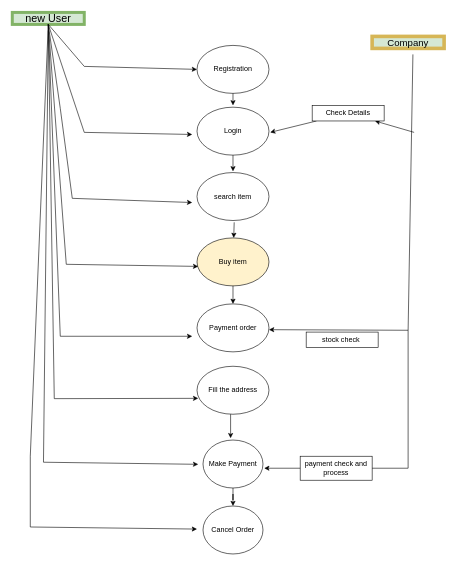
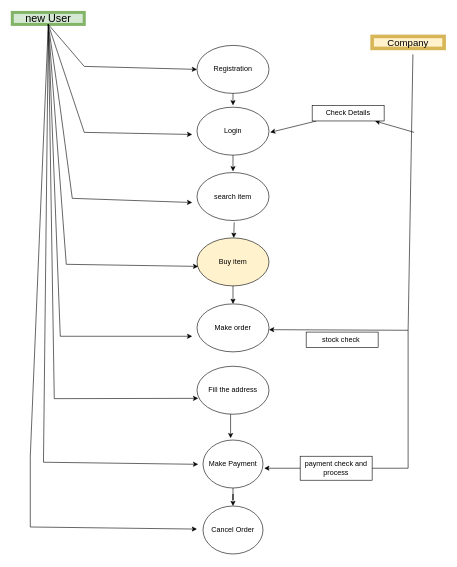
- <mxCell id="21" value="&lt;font style=&quot;font-size: 16px;&quot;&gt;Company&lt;/font&gt;" style="rounded=0;whiteSpace=wrap;html=1;fillColor=#d5e8d4;strokeColor=#d6b656;strokeWidth=6;perimeterSpacing=4;" parent="1" vertex="1"><mxGeometry x="620" y="60" width="120" height="20" as="geometry" /></mxCell>
+ <mxCell id="21" value="&lt;font style=&quot;font-size: 16px;&quot;&gt;Company&lt;/font&gt;" style="rounded=0;whiteSpace=wrap;html=1;fillColor=#fff2cc;strokeColor=#d6b656;strokeWidth=6;perimeterSpacing=4;" parent="1" vertex="1"><mxGeometry x="620" y="60" width="120" height="20" as="geometry" /></mxCell>
- <mxCell id="9" value="Payment order" style="ellipse;whiteSpace=wrap;html=1;" parent="1" vertex="1"><mxGeometry x="328" y="506" width="120" height="80" as="geometry" /></mxCell>
+ <mxCell id="9" value="Make order" style="ellipse;whiteSpace=wrap;html=1;" parent="1" vertex="1"><mxGeometry x="328" y="506" width="120" height="80" as="geometry" /></mxCell>
